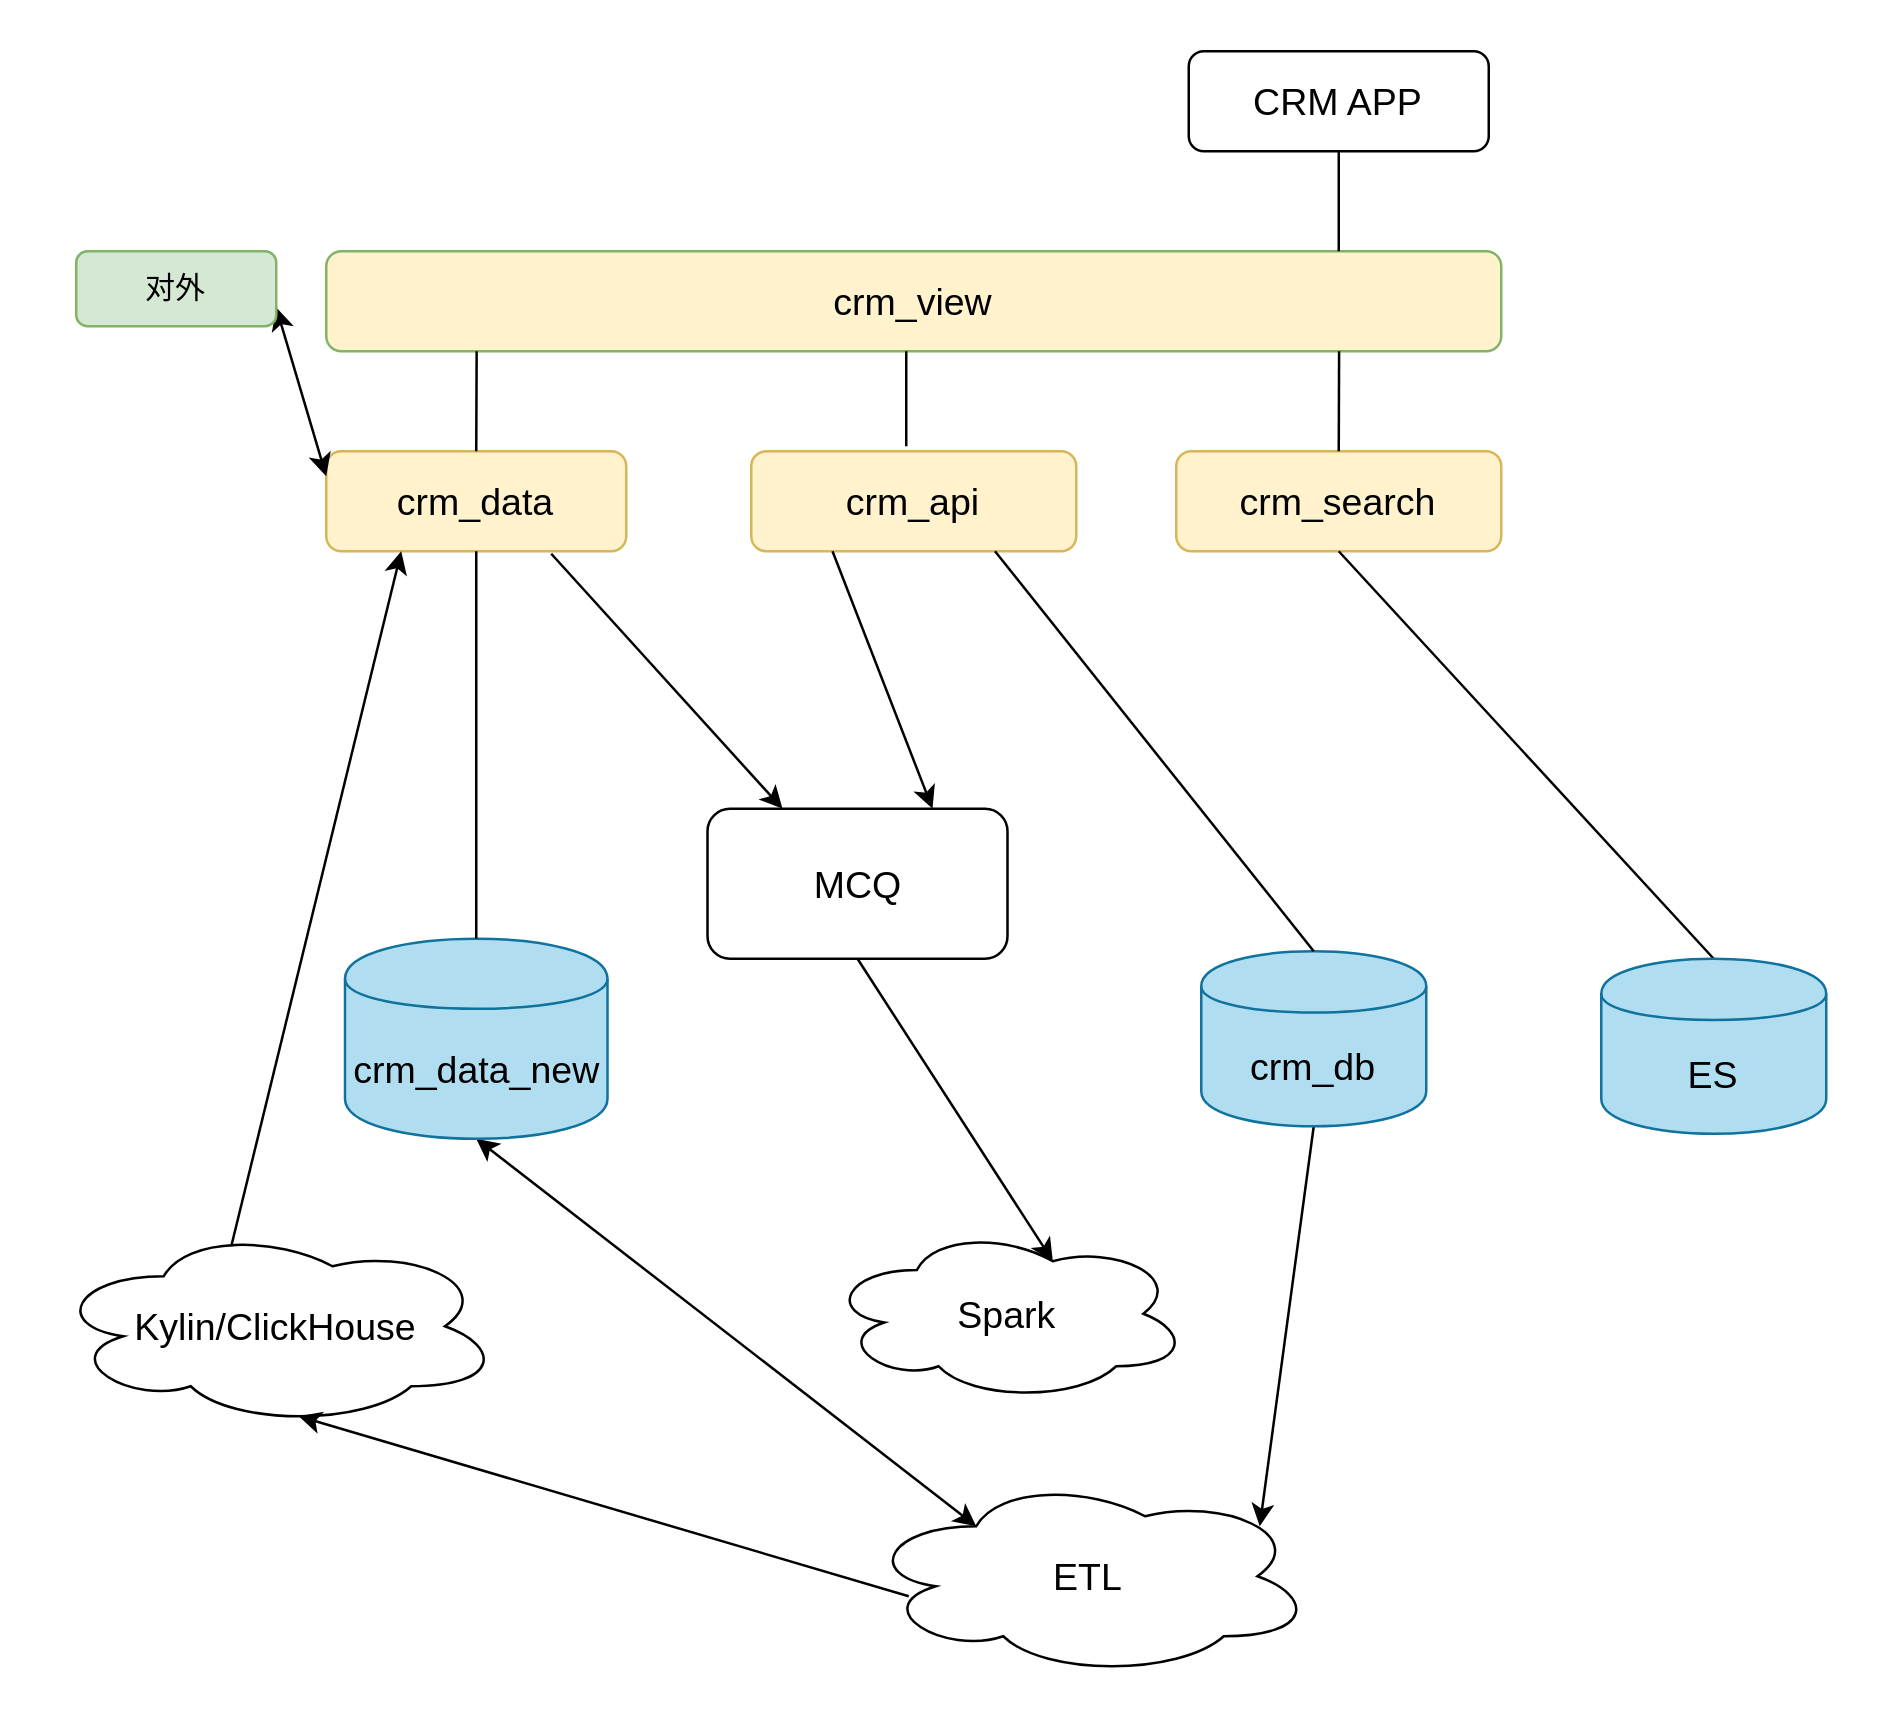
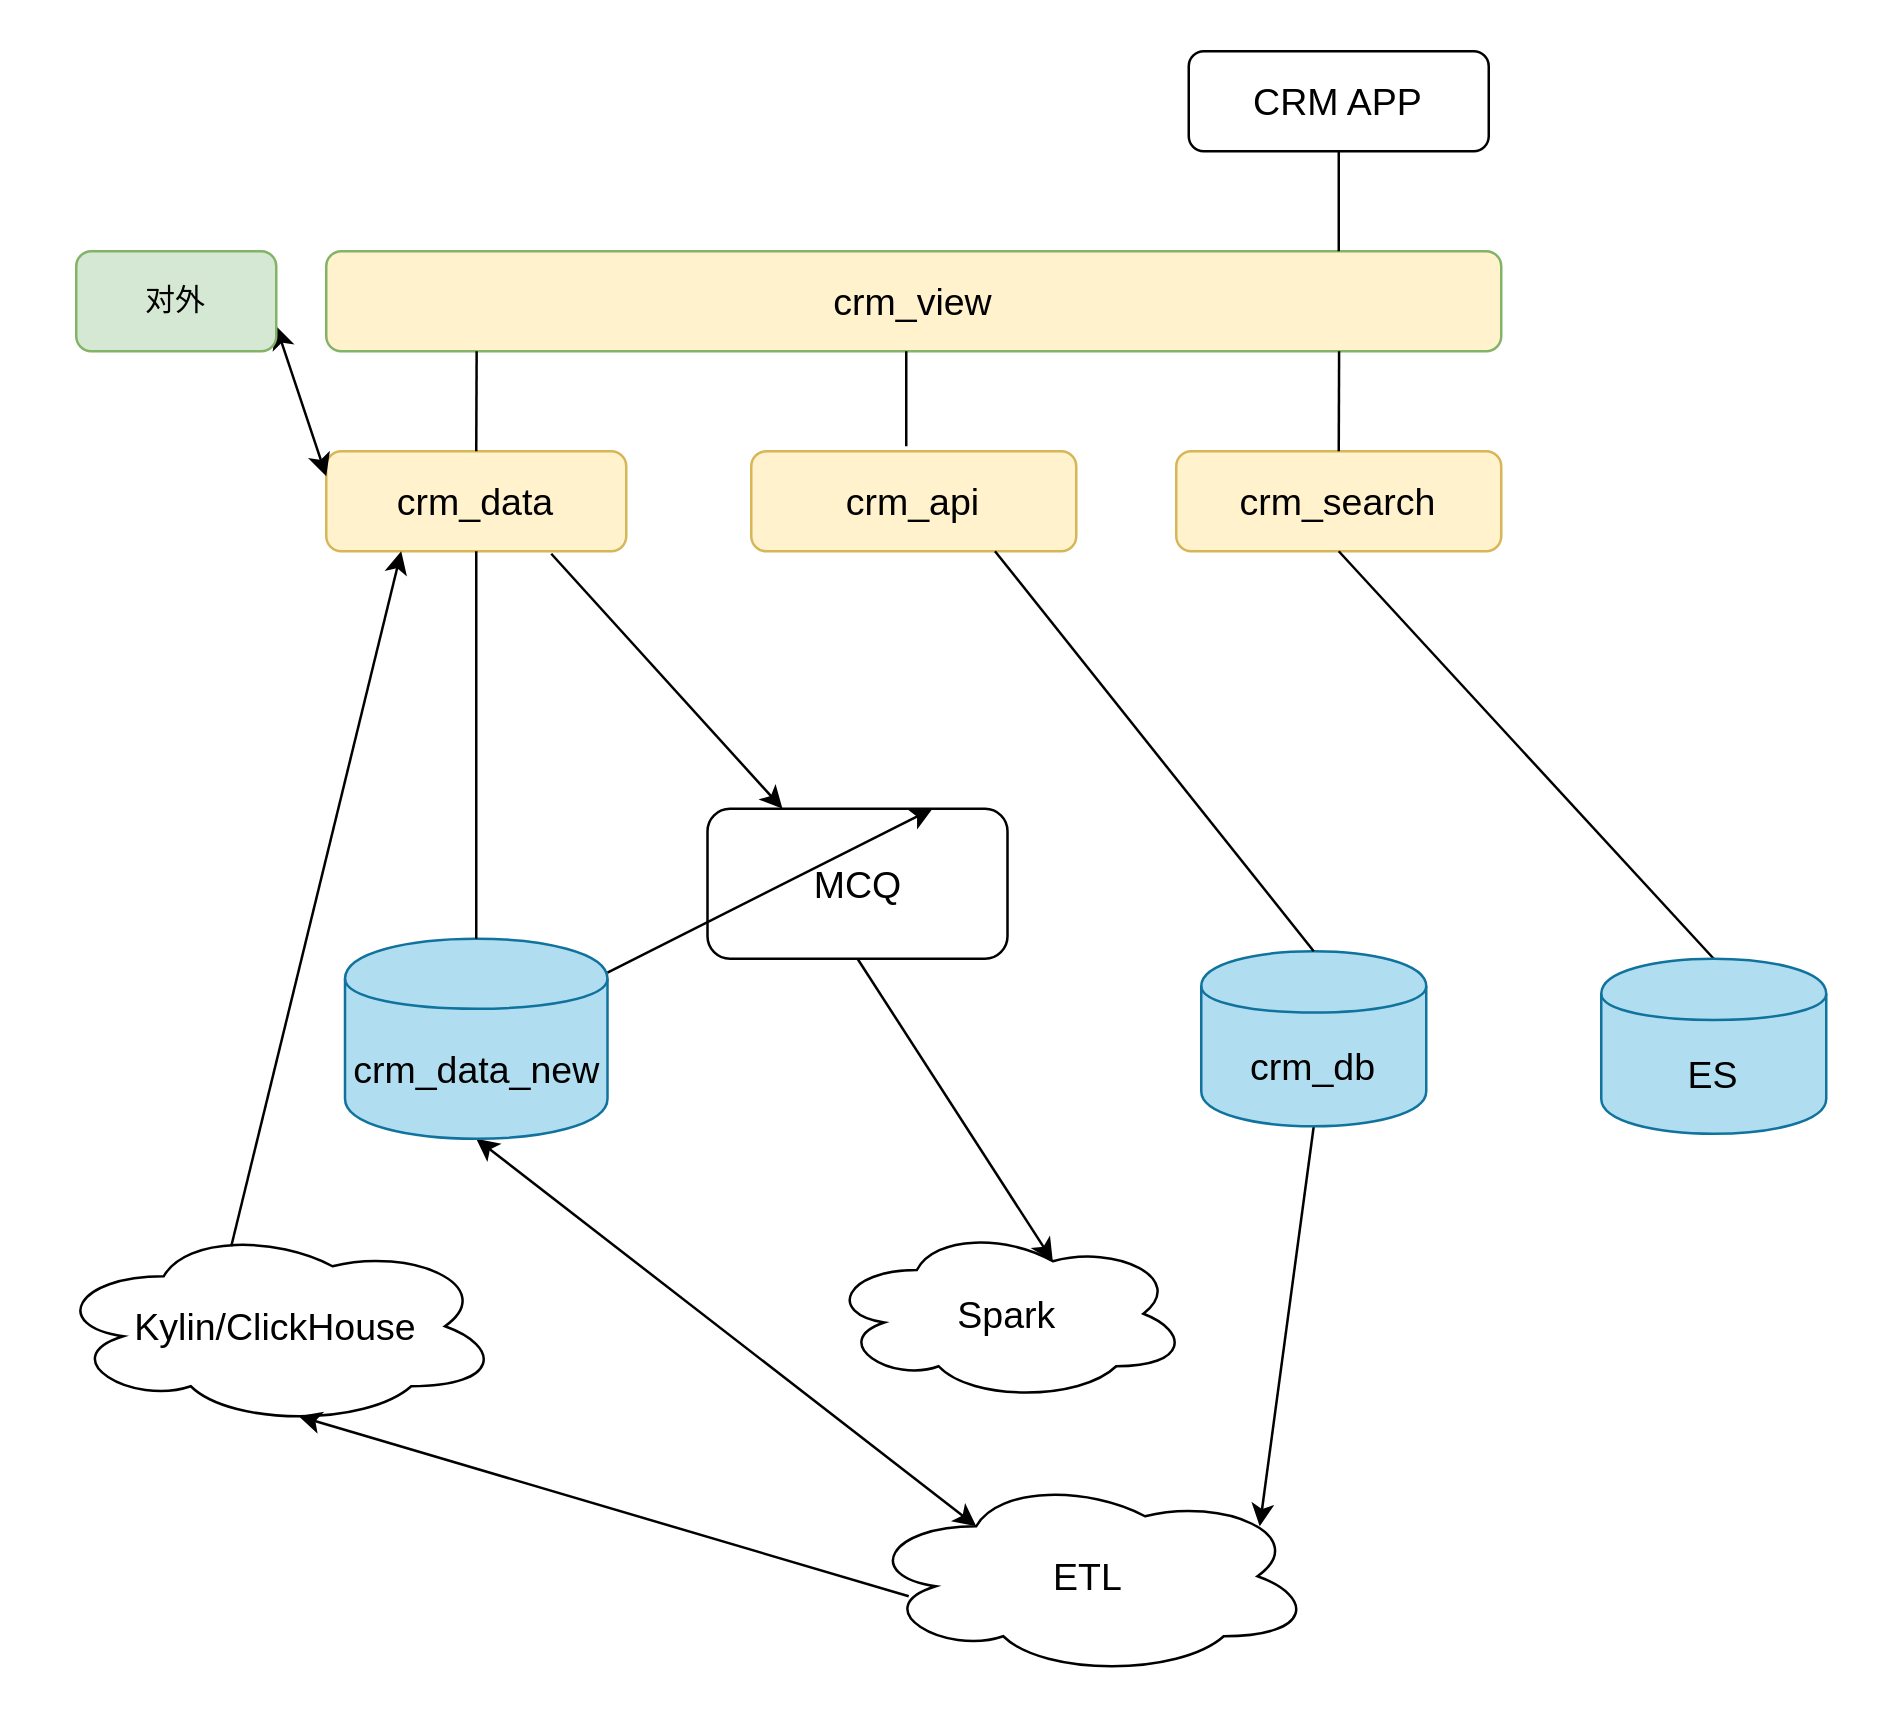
- <mxCell id="28" value="对外" style="rounded=1;whiteSpace=wrap;html=1;fillColor=#d5e8d4;strokeColor=#82b366;" parent="1" vertex="1"><mxGeometry x="30" y="100" width="80" height="30" as="geometry" /></mxCell>
+ <mxCell id="28" value="对外" style="rounded=1;whiteSpace=wrap;html=1;fillColor=#d5e8d4;strokeColor=#82b366;" parent="1" vertex="1"><mxGeometry x="30" y="100" width="80" height="40" as="geometry" /></mxCell>
- <mxCell id="23" value="" style="endArrow=none;html=1;entryX=0.25;entryY=1;entryDx=0;entryDy=0;startArrow=classic;startFill=1;endFill=0;exitX=0.75;exitY=0;exitDx=0;exitDy=0;" parent="1" source="22" target="3" edge="1"><mxGeometry width="50" height="50" relative="1" as="geometry"><mxPoint x="490" y="400" as="sourcePoint" /><mxPoint x="475.711" y="335" as="targetPoint" /></mxGeometry></mxCell>
+ <mxCell id="23" value="" style="endArrow=none;html=1;startArrow=classic;startFill=1;endFill=0;exitX=0.75;exitY=0;exitDx=0;exitDy=0;" parent="1" source="22" target="13" edge="1"><mxGeometry width="50" height="50" relative="1" as="geometry"><mxPoint x="490" y="400" as="sourcePoint" /><mxPoint x="475.711" y="335" as="targetPoint" /></mxGeometry></mxCell>
